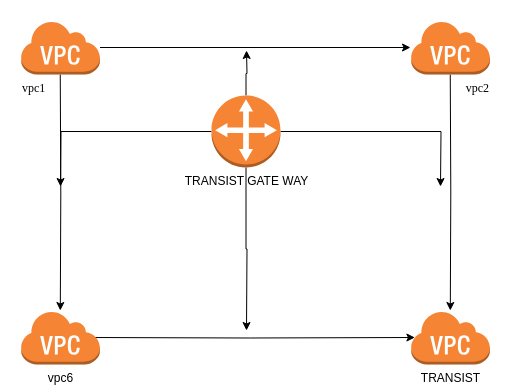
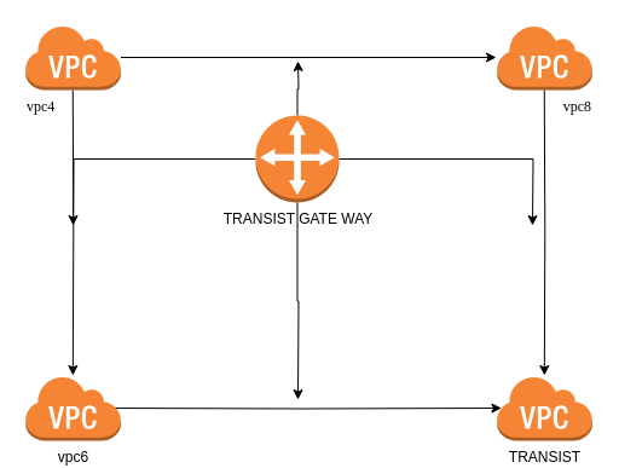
- <mxCell id="14" value="vpc1" style="outlineConnect=0;dashed=0;verticalLabelPosition=bottom;verticalAlign=top;align=left;html=1;shape=mxgraph.aws3.virtual_private_cloud;fillColor=#F58534;gradientColor=none;fontFamily=Verdana;" vertex="1" parent="1"><mxGeometry x="20" y="20" width="79.5" height="54" as="geometry" /></mxCell>
+ <mxCell id="14" value="vpc4" style="outlineConnect=0;dashed=0;verticalLabelPosition=bottom;verticalAlign=top;align=left;html=1;shape=mxgraph.aws3.virtual_private_cloud;fillColor=#F58534;gradientColor=none;fontFamily=Verdana;" vertex="1" parent="1"><mxGeometry x="20" y="20" width="79.5" height="54" as="geometry" /></mxCell>
- <mxCell id="13" value="vpc2" style="outlineConnect=0;dashed=0;verticalLabelPosition=bottom;verticalAlign=top;align=right;html=1;shape=mxgraph.aws3.virtual_private_cloud;fillColor=#F58534;gradientColor=none;fontFamily=Verdana;" vertex="1" parent="1"><mxGeometry x="410" y="20" width="79.5" height="54" as="geometry" /></mxCell>
+ <mxCell id="13" value="vpc8" style="outlineConnect=0;dashed=0;verticalLabelPosition=bottom;verticalAlign=top;align=right;html=1;shape=mxgraph.aws3.virtual_private_cloud;fillColor=#F58534;gradientColor=none;fontFamily=Verdana;" vertex="1" parent="1"><mxGeometry x="410" y="20" width="79.5" height="54" as="geometry" /></mxCell>
